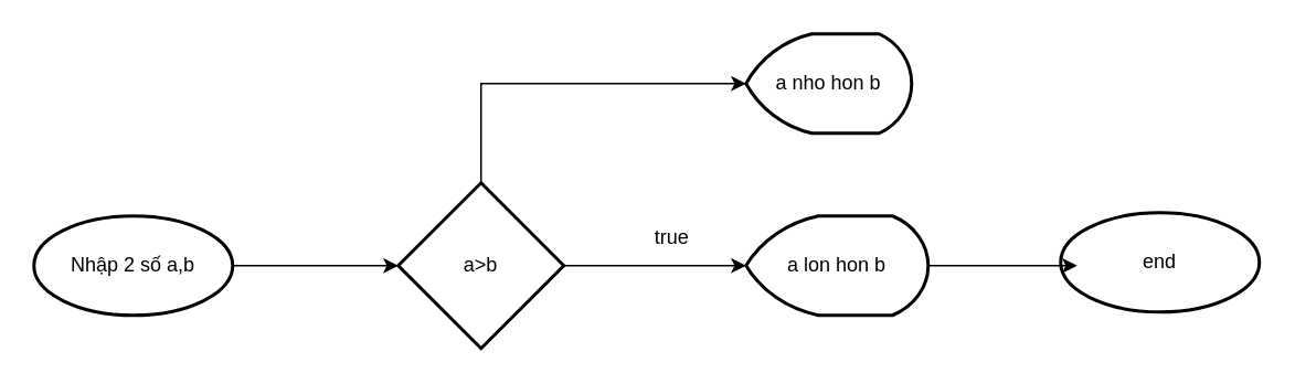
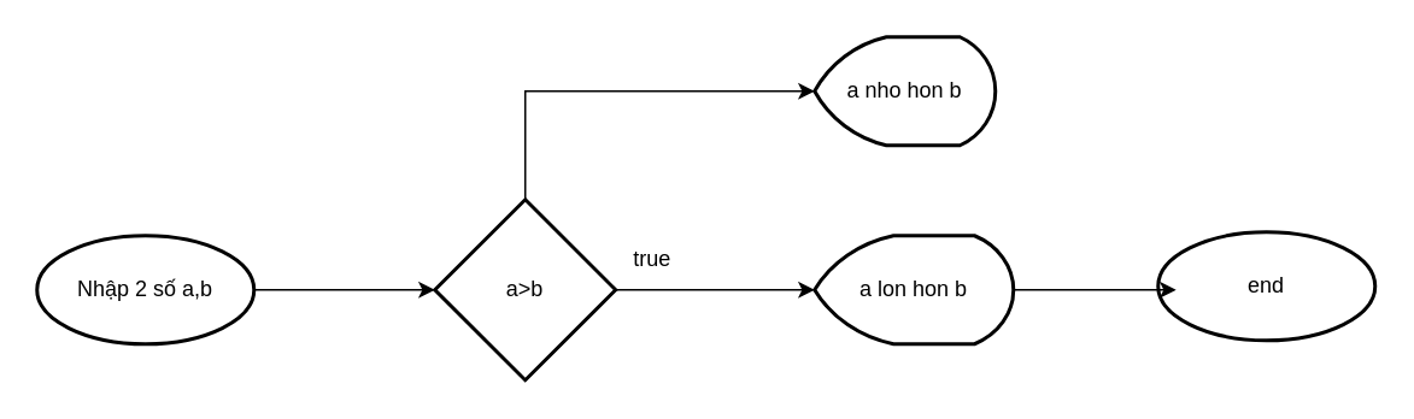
- <mxCell id="8" value="true" style="text;html=1;align=center;verticalAlign=middle;resizable=0;points=[];autosize=1;strokeColor=none;fillColor=none;" vertex="1" parent="1"><mxGeometry x="385" y="128" width="40" height="30" as="geometry" /></mxCell>
+ <mxCell id="8" value="true" style="text;html=1;align=center;verticalAlign=middle;resizable=0;points=[];autosize=1;strokeColor=none;fillColor=none;" vertex="1" parent="1"><mxGeometry x="340" y="128" width="40" height="30" as="geometry" /></mxCell>
